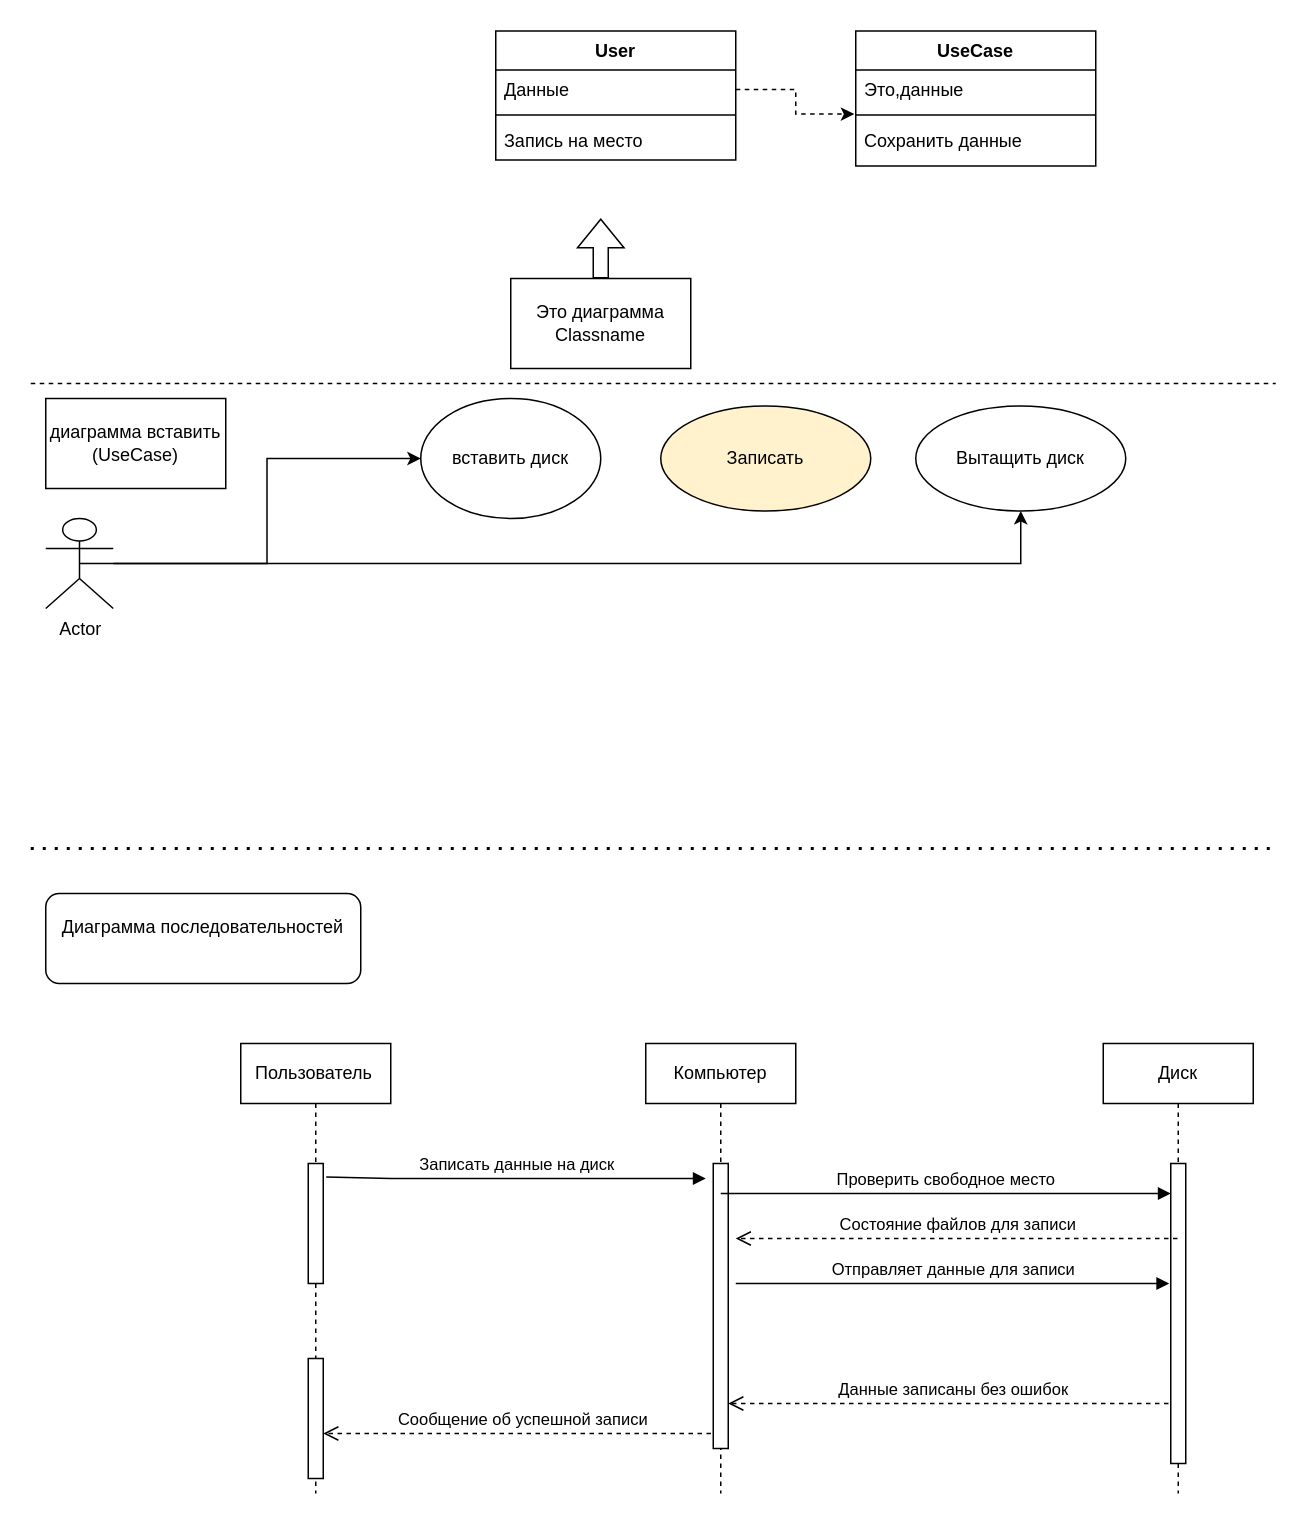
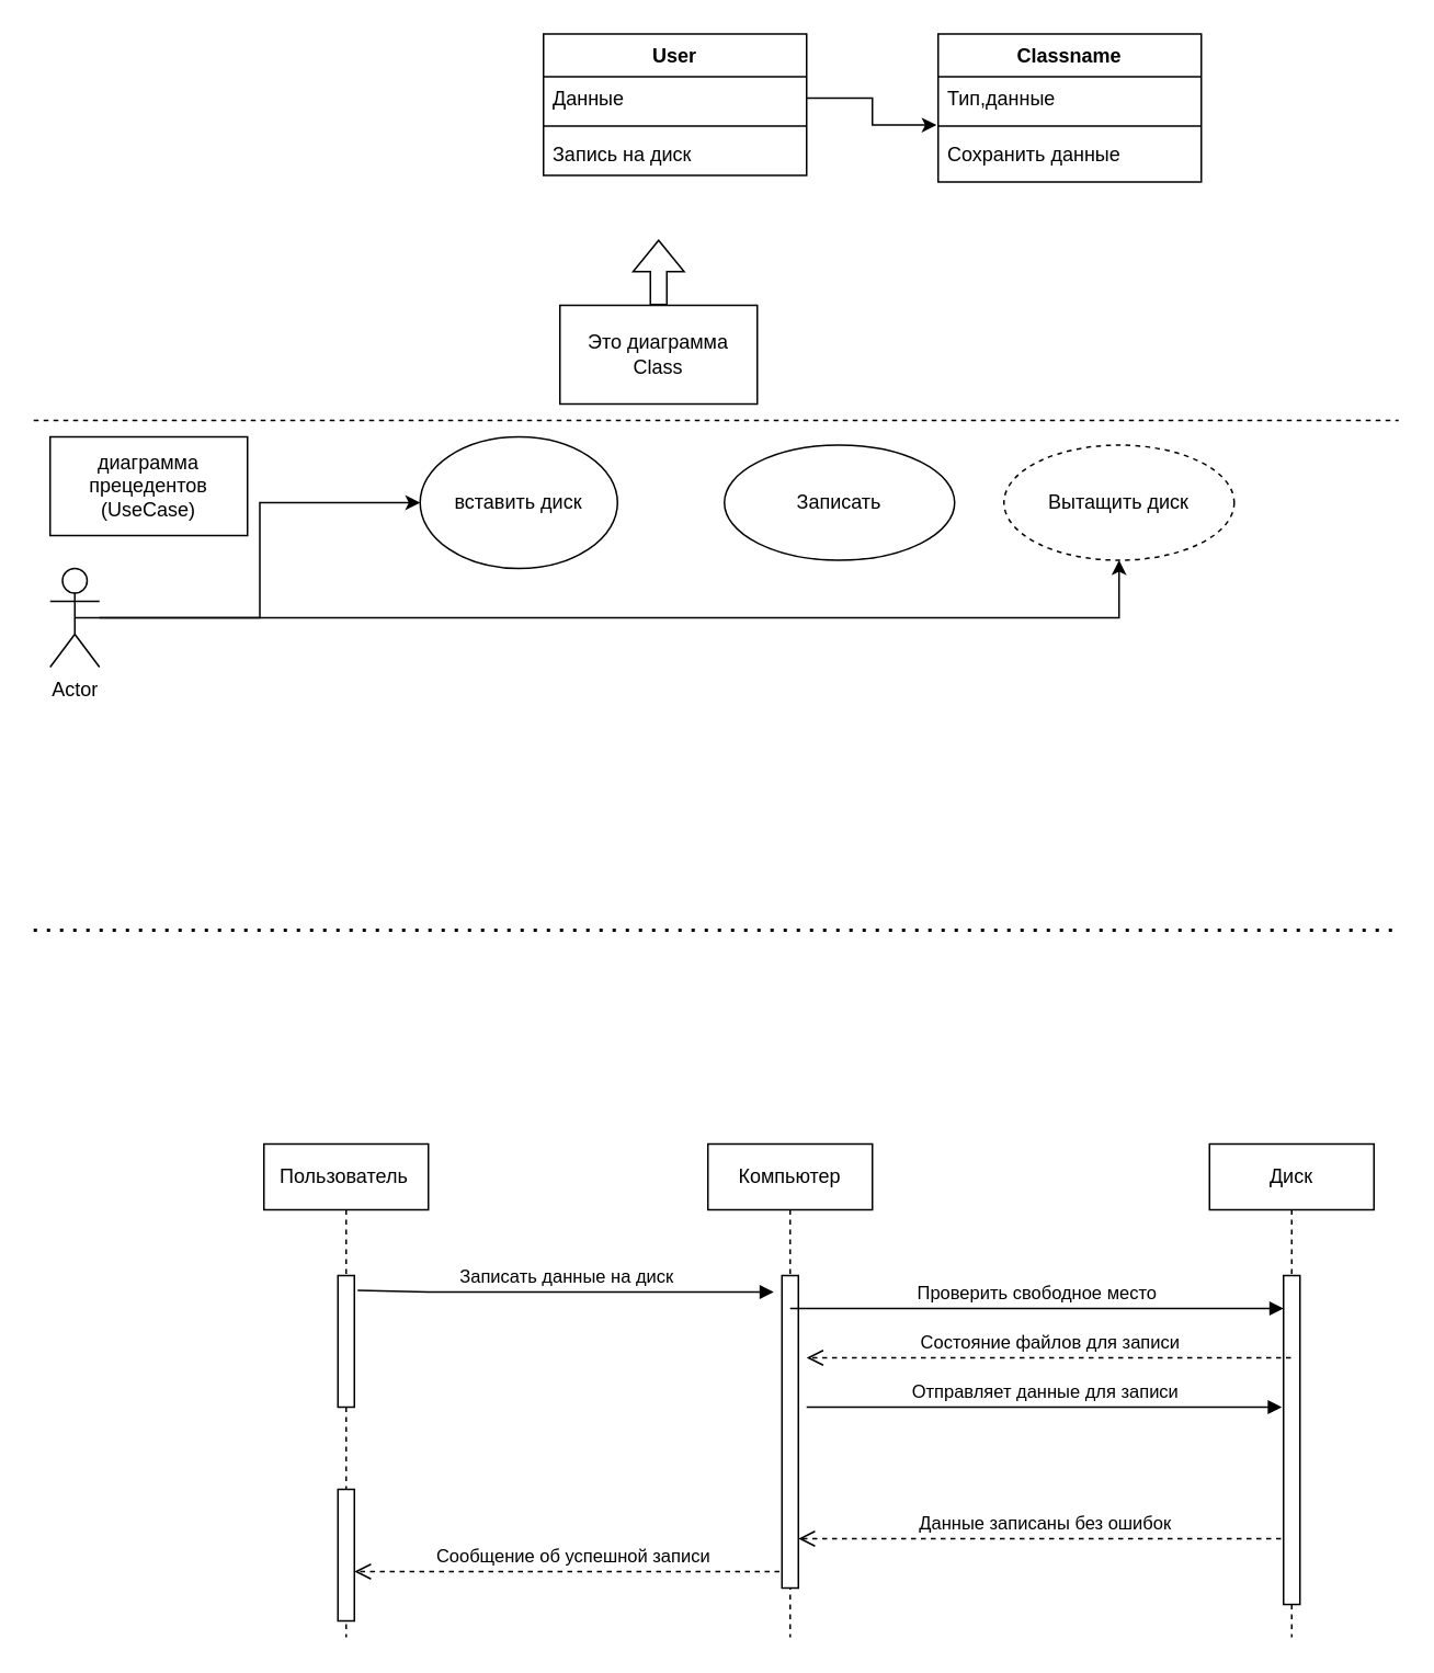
- <mxCell id="6" value="UseCase" style="swimlane;fontStyle=1;align=center;verticalAlign=top;childLayout=stackLayout;horizontal=1;startSize=26;horizontalStack=0;resizeParent=1;resizeParentMax=0;resizeLast=0;collapsible=1;marginBottom=0;" vertex="1" parent="1"><mxGeometry x="570" y="20" width="160" height="90" as="geometry" /></mxCell>
+ <mxCell id="6" value="Classname" style="swimlane;fontStyle=1;align=center;verticalAlign=top;childLayout=stackLayout;horizontal=1;startSize=26;horizontalStack=0;resizeParent=1;resizeParentMax=0;resizeLast=0;collapsible=1;marginBottom=0;" vertex="1" parent="1"><mxGeometry x="570" y="20" width="160" height="90" as="geometry" /></mxCell>
- <mxCell id="7" value="Это,данные" style="text;strokeColor=none;fillColor=none;align=left;verticalAlign=top;spacingLeft=4;spacingRight=4;overflow=hidden;rotatable=0;points=[[0,0.5],[1,0.5]];portConstraint=eastwest;" vertex="1" parent="6"><mxGeometry y="26" width="160" height="26" as="geometry" /></mxCell>
+ <mxCell id="7" value="Тип,данные" style="text;strokeColor=none;fillColor=none;align=left;verticalAlign=top;spacingLeft=4;spacingRight=4;overflow=hidden;rotatable=0;points=[[0,0.5],[1,0.5]];portConstraint=eastwest;" vertex="1" parent="6"><mxGeometry y="26" width="160" height="26" as="geometry" /></mxCell>
- <mxCell id="10" style="edgeStyle=orthogonalEdgeStyle;rounded=0;orthogonalLoop=1;jettySize=auto;html=1;entryX=-0.006;entryY=-0.154;entryDx=0;entryDy=0;entryPerimeter=0;dashed=1;" edge="1" parent="1" source="3" target="9"><mxGeometry relative="1" as="geometry" /></mxCell>
+ <mxCell id="10" style="edgeStyle=orthogonalEdgeStyle;rounded=0;orthogonalLoop=1;jettySize=auto;html=1;entryX=-0.006;entryY=-0.154;entryDx=0;entryDy=0;entryPerimeter=0;" edge="1" parent="1" source="3" target="9"><mxGeometry relative="1" as="geometry" /></mxCell>
- <mxCell id="5" value="Запись на место" style="text;strokeColor=none;fillColor=none;align=left;verticalAlign=top;spacingLeft=4;spacingRight=4;overflow=hidden;rotatable=0;points=[[0,0.5],[1,0.5]];portConstraint=eastwest;" vertex="1" parent="2"><mxGeometry y="60" width="160" height="26" as="geometry" /></mxCell>
+ <mxCell id="5" value="Запись на диск" style="text;strokeColor=none;fillColor=none;align=left;verticalAlign=top;spacingLeft=4;spacingRight=4;overflow=hidden;rotatable=0;points=[[0,0.5],[1,0.5]];portConstraint=eastwest;" vertex="1" parent="2"><mxGeometry y="60" width="160" height="26" as="geometry" /></mxCell>
- <mxCell id="11" value="Это диаграмма Classname" style="rounded=0;whiteSpace=wrap;html=1;" vertex="1" parent="1"><mxGeometry x="340" y="185" width="120" height="60" as="geometry" /></mxCell>
+ <mxCell id="11" value="Это диаграмма Class" style="rounded=0;whiteSpace=wrap;html=1;" vertex="1" parent="1"><mxGeometry x="340" y="185" width="120" height="60" as="geometry" /></mxCell>
- <mxCell id="13" value="диаграмма вставить (UseCase)" style="rounded=0;whiteSpace=wrap;html=1;" vertex="1" parent="1"><mxGeometry x="30" y="265" width="120" height="60" as="geometry" /></mxCell>
+ <mxCell id="13" value="диаграмма прецедентов (UseCase)" style="rounded=0;whiteSpace=wrap;html=1;" vertex="1" parent="1"><mxGeometry x="30" y="265" width="120" height="60" as="geometry" /></mxCell>
- <mxCell id="18" value="вставить диск" style="ellipse;whiteSpace=wrap;html=1;" vertex="1" parent="1"><mxGeometry x="280" y="265" width="120" height="80" as="geometry" /></mxCell>
+ <mxCell id="18" value="вставить диск" style="ellipse;whiteSpace=wrap;html=1;" vertex="1" parent="1"><mxGeometry x="255" y="265" width="120" height="80" as="geometry" /></mxCell>
- <mxCell id="34" value="Записать" style="ellipse;whiteSpace=wrap;html=1;fillColor=#fff2cc;" vertex="1" parent="1"><mxGeometry x="440" y="270" width="140" height="70" as="geometry" /></mxCell>
+ <mxCell id="34" value="Записать" style="ellipse;whiteSpace=wrap;html=1;" vertex="1" parent="1"><mxGeometry x="440" y="270" width="140" height="70" as="geometry" /></mxCell>
- <mxCell id="35" value="&lt;div&gt;Вытащить диск&lt;/div&gt;" style="ellipse;whiteSpace=wrap;html=1;" vertex="1" parent="1"><mxGeometry x="610" y="270" width="140" height="70" as="geometry" /></mxCell>
+ <mxCell id="35" value="&lt;div&gt;Вытащить диск&lt;/div&gt;" style="ellipse;whiteSpace=wrap;html=1;dashed=1;" vertex="1" parent="1"><mxGeometry x="610" y="270" width="140" height="70" as="geometry" /></mxCell>
- <mxCell id="17" value="Actor" style="shape=umlActor;verticalLabelPosition=bottom;verticalAlign=top;html=1;outlineConnect=0;" vertex="1" parent="1"><mxGeometry x="30" y="345" width="45" height="60" as="geometry" /></mxCell>
+ <mxCell id="17" value="Actor" style="shape=umlActor;verticalLabelPosition=bottom;verticalAlign=top;html=1;outlineConnect=0;" vertex="1" parent="1"><mxGeometry x="30" y="345" width="30" height="60" as="geometry" /></mxCell>
- <mxCell id="30" value="&lt;div&gt;Диаграмма последовательностей&lt;/div&gt;&lt;div&gt;&lt;br&gt;&lt;/div&gt;" style="rounded=1;whiteSpace=wrap;html=1;" vertex="1" parent="1"><mxGeometry x="30" y="595" width="210" height="60" as="geometry" /></mxCell>
